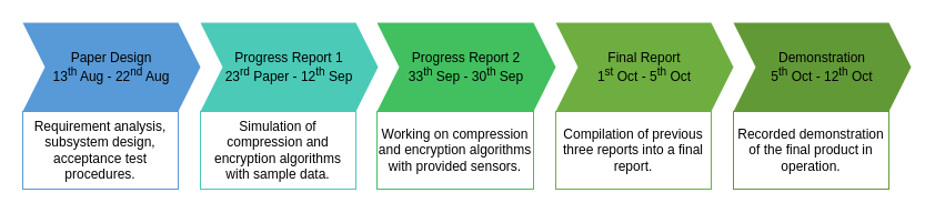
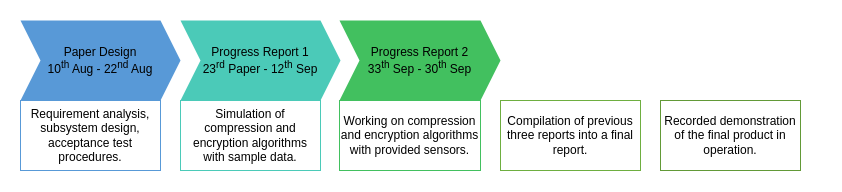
- <mxCell id="2" value="&lt;div&gt;Paper Design&lt;/div&gt;&lt;div&gt;13&lt;sup&gt;th&lt;/sup&gt; Aug - 22&lt;sup&gt;nd&lt;/sup&gt; Aug&lt;br&gt;&lt;/div&gt;" style="shape=step;perimeter=stepPerimeter;whiteSpace=wrap;html=1;fixedSize=1;fillColor=#5899D7;strokeColor=none;" vertex="1" parent="1"><mxGeometry x="20" y="20" width="160" height="80" as="geometry" /></mxCell>
+ <mxCell id="2" value="&lt;div&gt;Paper Design&lt;/div&gt;&lt;div&gt;10&lt;sup&gt;th&lt;/sup&gt; Aug - 22&lt;sup&gt;nd&lt;/sup&gt; Aug&lt;br&gt;&lt;/div&gt;" style="shape=step;perimeter=stepPerimeter;whiteSpace=wrap;html=1;fixedSize=1;fillColor=#5899D7;strokeColor=none;" vertex="1" parent="1"><mxGeometry x="20" y="20" width="160" height="80" as="geometry" /></mxCell>
- <mxCell id="5" value="&lt;div&gt;Final Report&lt;br&gt;&lt;/div&gt;&lt;div&gt;1&lt;sup&gt;st&lt;/sup&gt; Oct - 5&lt;sup&gt;th&lt;/sup&gt; Oct&lt;br&gt;&lt;/div&gt;" style="shape=step;perimeter=stepPerimeter;whiteSpace=wrap;html=1;fixedSize=1;strokeColor=none;fillColor=#6EAE40;" vertex="1" parent="1"><mxGeometry x="500" y="20" width="160" height="80" as="geometry" /></mxCell>
- <mxCell id="10" value="&lt;div&gt;Demonstration&lt;br&gt;&lt;/div&gt;&lt;div&gt;5&lt;sup&gt;th&lt;/sup&gt; Oct - 12&lt;sup&gt;th&lt;/sup&gt; Oct&lt;br&gt;&lt;/div&gt;" style="shape=step;perimeter=stepPerimeter;whiteSpace=wrap;html=1;fixedSize=1;strokeColor=none;fillColor=#629937;" vertex="1" parent="1"><mxGeometry x="660" y="20" width="160" height="80" as="geometry" /></mxCell>
